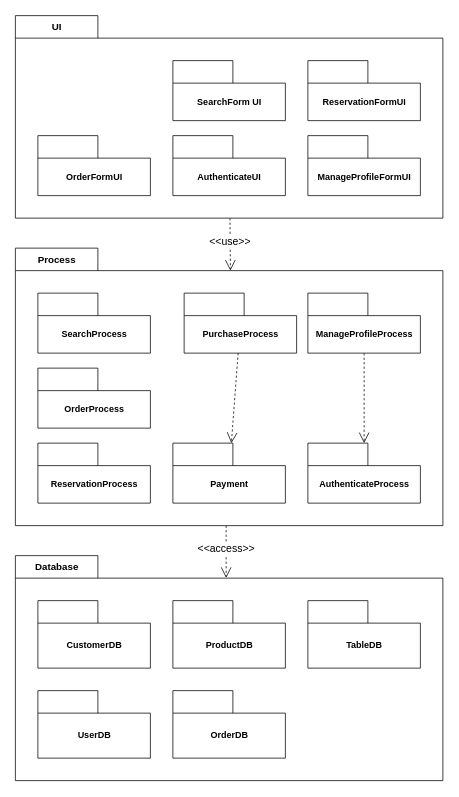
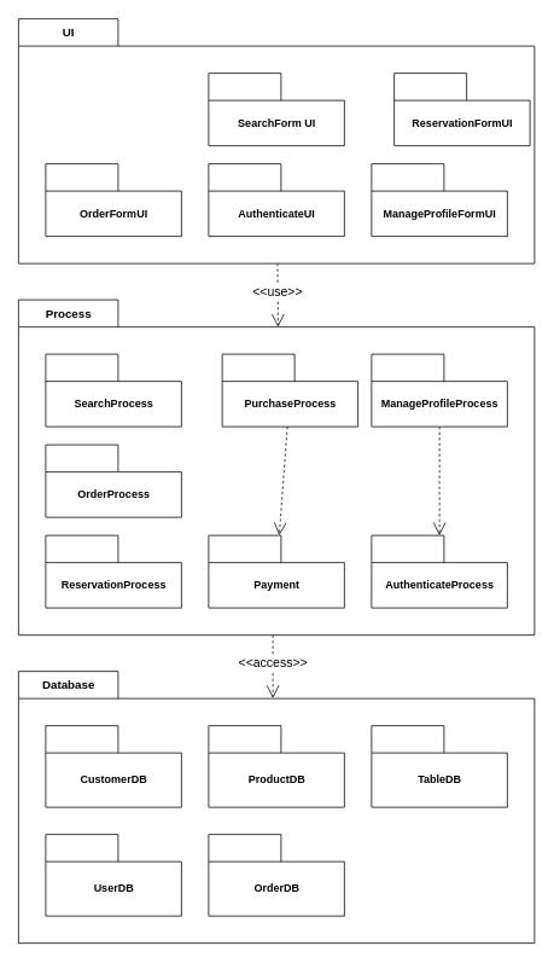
- <mxCell id="26" value="ReservationFormUI" style="shape=folder;fontStyle=1;tabWidth=80;tabHeight=30;tabPosition=left;html=1;boundedLbl=1;" parent="22" vertex="1"><mxGeometry x="390" y="60" width="150" height="80" as="geometry" /></mxCell>
+ <mxCell id="26" value="ReservationFormUI" style="shape=folder;fontStyle=1;tabWidth=80;tabHeight=30;tabPosition=left;html=1;boundedLbl=1;" parent="22" vertex="1"><mxGeometry x="415" y="60" width="150" height="80" as="geometry" /></mxCell>
